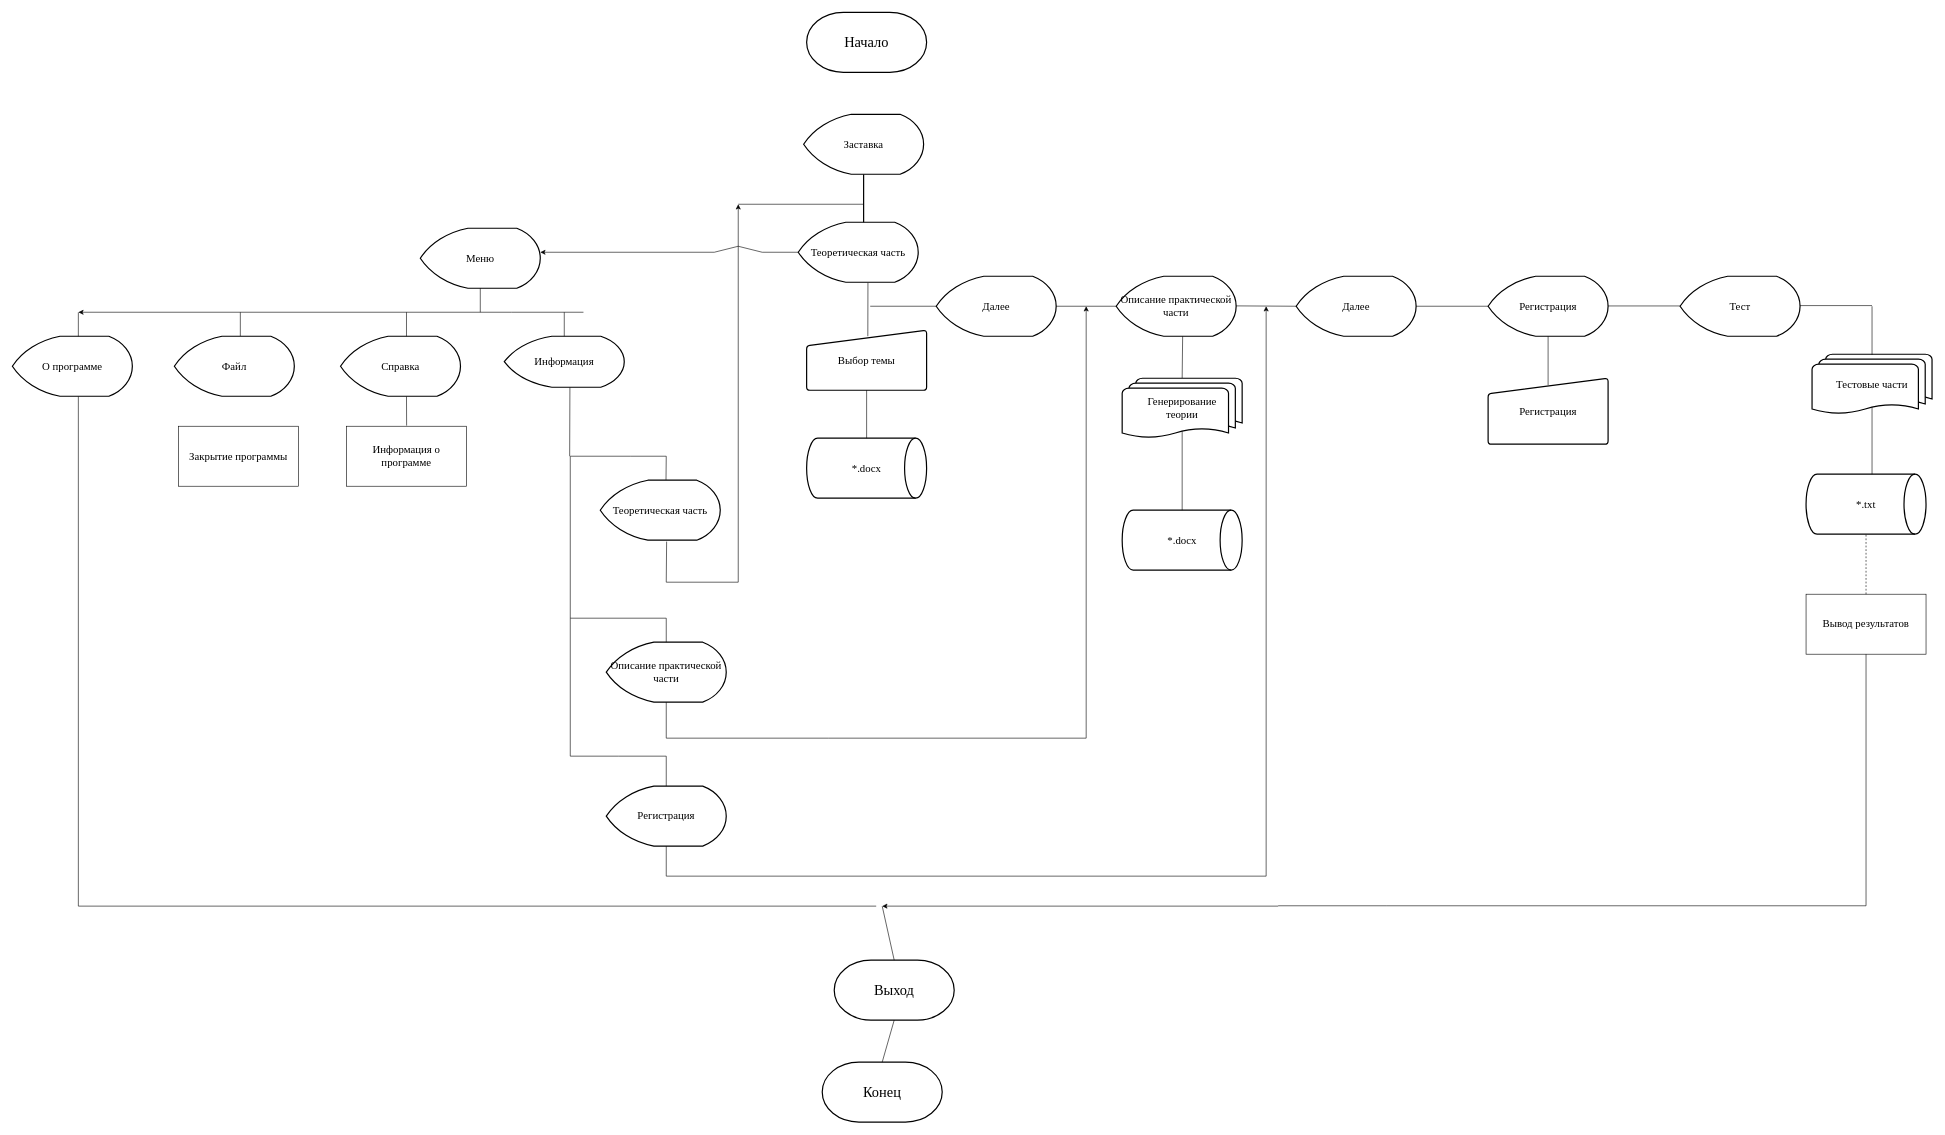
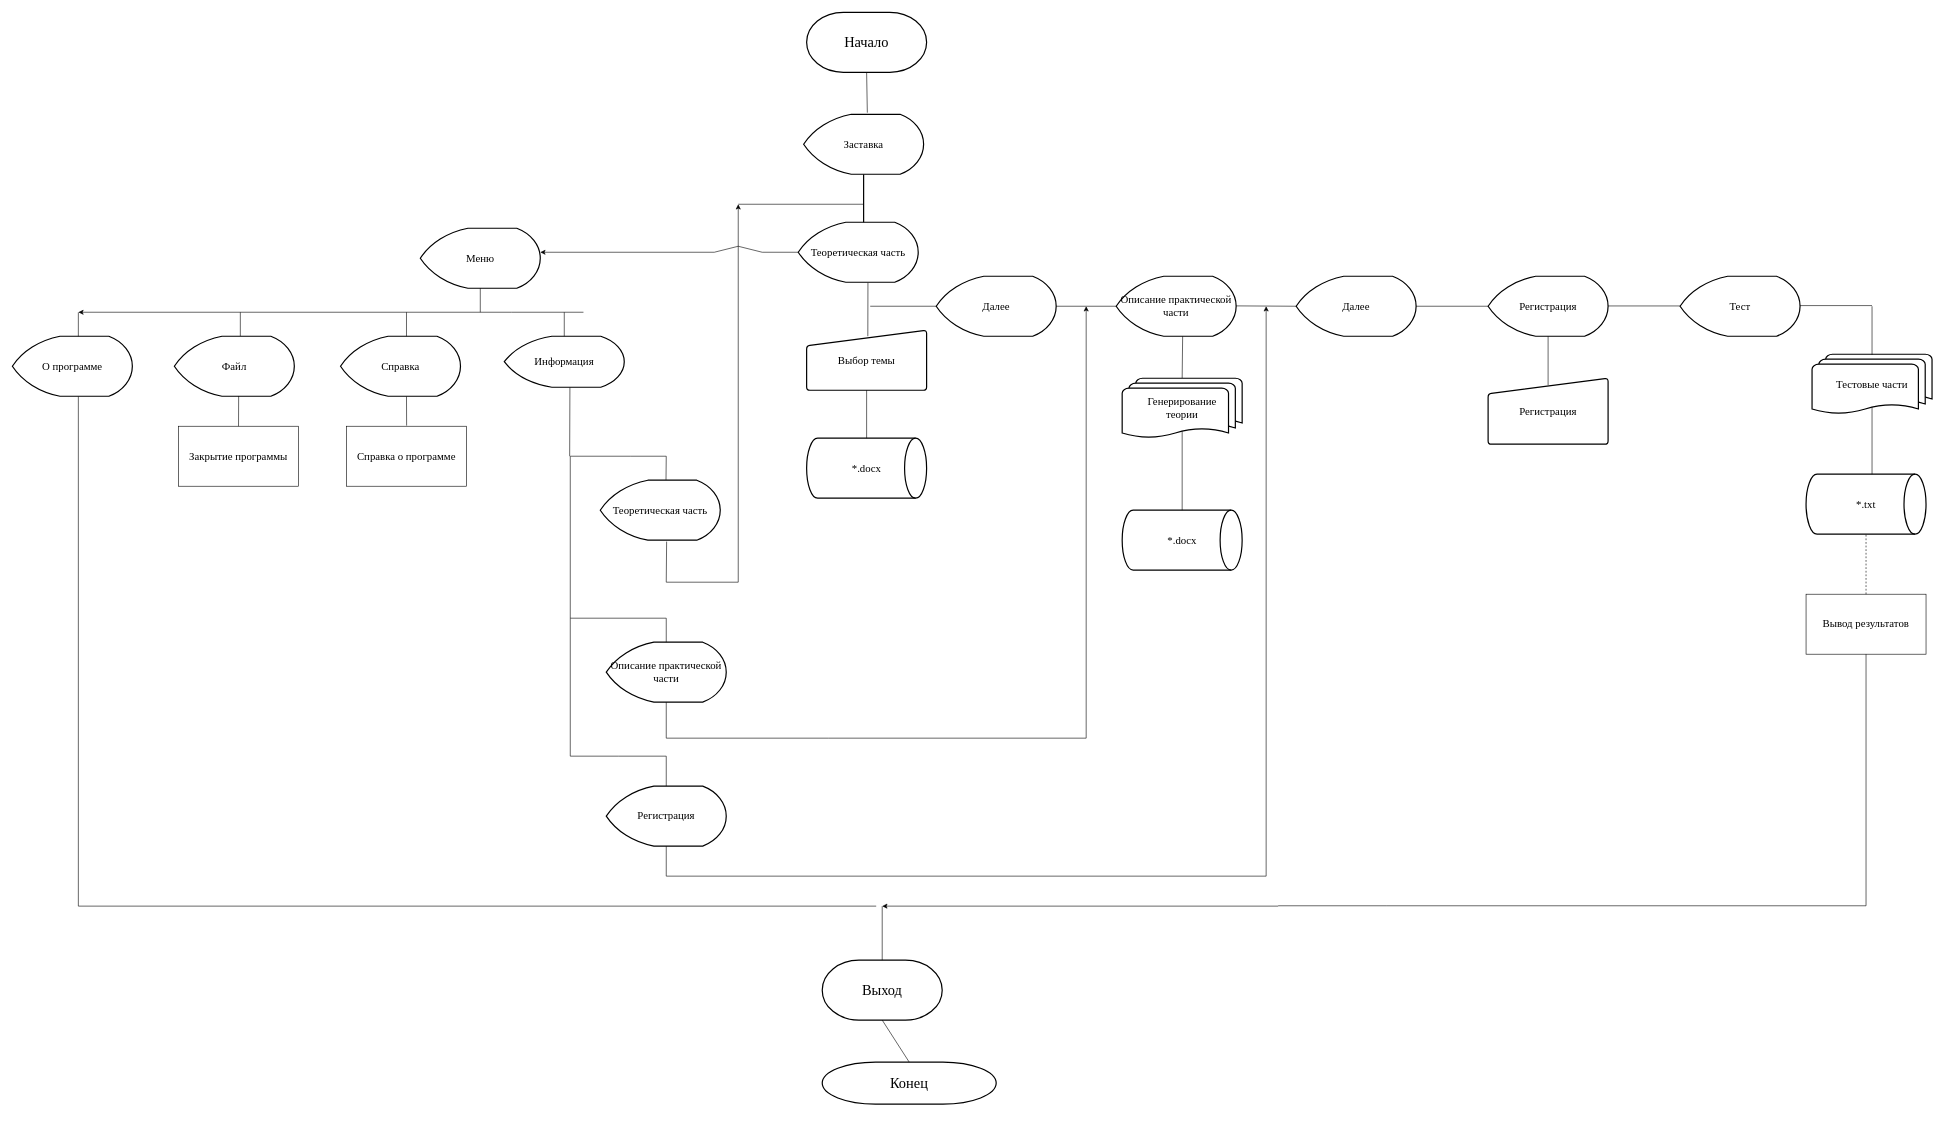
+ <mxCell id="47" value="" style="endArrow=none;html=1;rounded=0;entryX=0.5;entryY=1;entryDx=0;entryDy=0;entryPerimeter=0;exitX=0.531;exitY=-0.027;exitDx=0;exitDy=0;exitPerimeter=0;" parent="1" source="46" target="3" edge="1"><mxGeometry width="50" height="50" relative="1" as="geometry"><mxPoint x="1450" y="190" as="sourcePoint" /><mxPoint x="1480" y="310" as="targetPoint" /></mxGeometry></mxCell>
+ <mxCell id="72" value="" style="endArrow=none;html=1;rounded=0;exitX=0.536;exitY=0.996;exitDx=0;exitDy=0;exitPerimeter=0;entryX=0.5;entryY=0;entryDx=0;entryDy=0;" parent="1" source="70" target="71" edge="1"><mxGeometry width="50" height="50" relative="1" as="geometry"><mxPoint x="557" y="630" as="sourcePoint" /><mxPoint x="607" y="580" as="targetPoint" /></mxGeometry></mxCell>
- <mxCell id="76" value="&lt;font face=&quot;ISOCPEUR&quot;&gt;&lt;span style=&quot;font-size: 18px;&quot;&gt;&lt;font style=&quot;vertical-align: inherit;&quot;&gt;&lt;font style=&quot;vertical-align: inherit;&quot;&gt;Информация о программе&lt;/font&gt;&lt;/font&gt;&lt;/span&gt;&lt;/font&gt;" style="rounded=0;whiteSpace=wrap;html=1;" parent="1" vertex="1"><mxGeometry x="577" y="710" width="200" height="100" as="geometry" /></mxCell>
+ <mxCell id="76" value="&lt;font face=&quot;ISOCPEUR&quot;&gt;&lt;span style=&quot;font-size: 18px;&quot;&gt;&lt;font style=&quot;vertical-align: inherit;&quot;&gt;&lt;font style=&quot;vertical-align: inherit;&quot;&gt;Справка о программе&lt;/font&gt;&lt;/font&gt;&lt;/span&gt;&lt;/font&gt;" style="rounded=0;whiteSpace=wrap;html=1;" parent="1" vertex="1"><mxGeometry x="577" y="710" width="200" height="100" as="geometry" /></mxCell>
- <mxCell id="57" value="&lt;font face=&quot;ISOCPEUR&quot;&gt;&lt;span style=&quot;font-size: 24px;&quot;&gt;Выход&lt;/span&gt;&lt;/font&gt;" style="strokeWidth=2;html=1;shape=mxgraph.flowchart.terminator;whiteSpace=wrap;" parent="1" vertex="1"><mxGeometry x="1390" y="1600" width="200" height="100" as="geometry" /></mxCell>
+ <mxCell id="57" value="&lt;font face=&quot;ISOCPEUR&quot;&gt;&lt;span style=&quot;font-size: 24px;&quot;&gt;Выход&lt;/span&gt;&lt;/font&gt;" style="strokeWidth=2;html=1;shape=mxgraph.flowchart.terminator;whiteSpace=wrap;" parent="1" vertex="1"><mxGeometry x="1370" y="1600" width="200" height="100" as="geometry" /></mxCell>
- <mxCell id="65" value="&lt;font face=&quot;ISOCPEUR&quot;&gt;&lt;span style=&quot;font-size: 24px;&quot;&gt;Конец&lt;/span&gt;&lt;/font&gt;" style="strokeWidth=2;html=1;shape=mxgraph.flowchart.terminator;whiteSpace=wrap;" parent="1" vertex="1"><mxGeometry x="1370" y="1770" width="200" height="100" as="geometry" /></mxCell>
+ <mxCell id="65" value="&lt;font face=&quot;ISOCPEUR&quot;&gt;&lt;span style=&quot;font-size: 24px;&quot;&gt;Конец&lt;/span&gt;&lt;/font&gt;" style="strokeWidth=2;html=1;shape=mxgraph.flowchart.terminator;whiteSpace=wrap;" parent="1" vertex="1"><mxGeometry x="1370" y="1770" width="290" height="70" as="geometry" /></mxCell>
